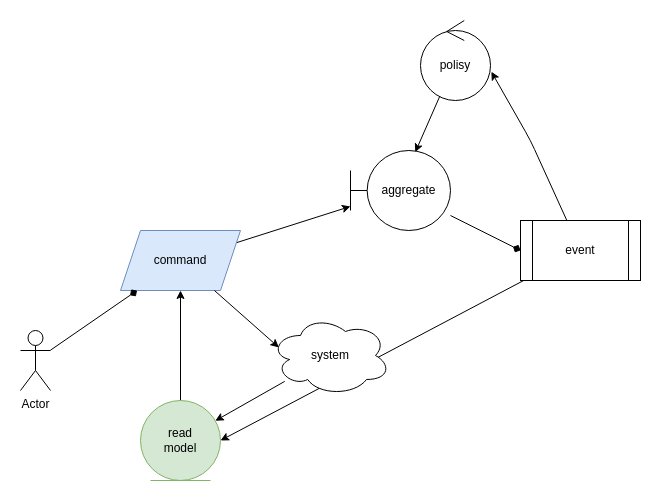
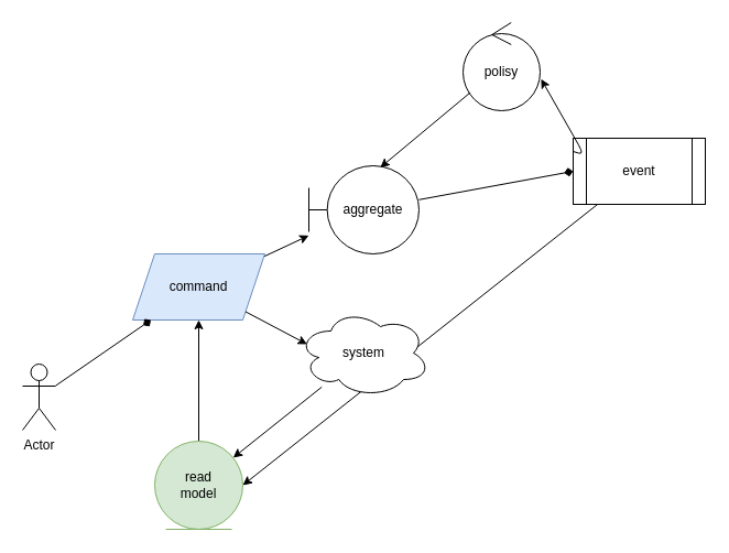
- <mxCell id="13" value="aggregate" style="shape=umlBoundary;whiteSpace=wrap;html=1;" parent="1" vertex="1"><mxGeometry x="350" y="150" width="100" height="80" as="geometry" /></mxCell>
+ <mxCell id="13" value="aggregate" style="shape=umlBoundary;whiteSpace=wrap;html=1;" parent="1" vertex="1"><mxGeometry x="280" y="150" width="100" height="80" as="geometry" /></mxCell>
- <mxCell id="3" value="event" style="shape=process;whiteSpace=wrap;html=1;backgroundOutline=1;" parent="1" vertex="1"><mxGeometry x="520" y="220" width="120" height="60" as="geometry" /></mxCell>
+ <mxCell id="3" value="event" style="shape=process;whiteSpace=wrap;html=1;backgroundOutline=1;" parent="1" vertex="1"><mxGeometry x="520" y="125" width="120" height="60" as="geometry" /></mxCell>
- <mxCell id="7" value="system" style="ellipse;shape=cloud;whiteSpace=wrap;html=1;" parent="1" vertex="1"><mxGeometry x="270" y="315" width="120" height="80" as="geometry" /></mxCell>
+ <mxCell id="7" value="system" style="ellipse;shape=cloud;whiteSpace=wrap;html=1;" parent="1" vertex="1"><mxGeometry x="270" y="280" width="120" height="80" as="geometry" /></mxCell>
